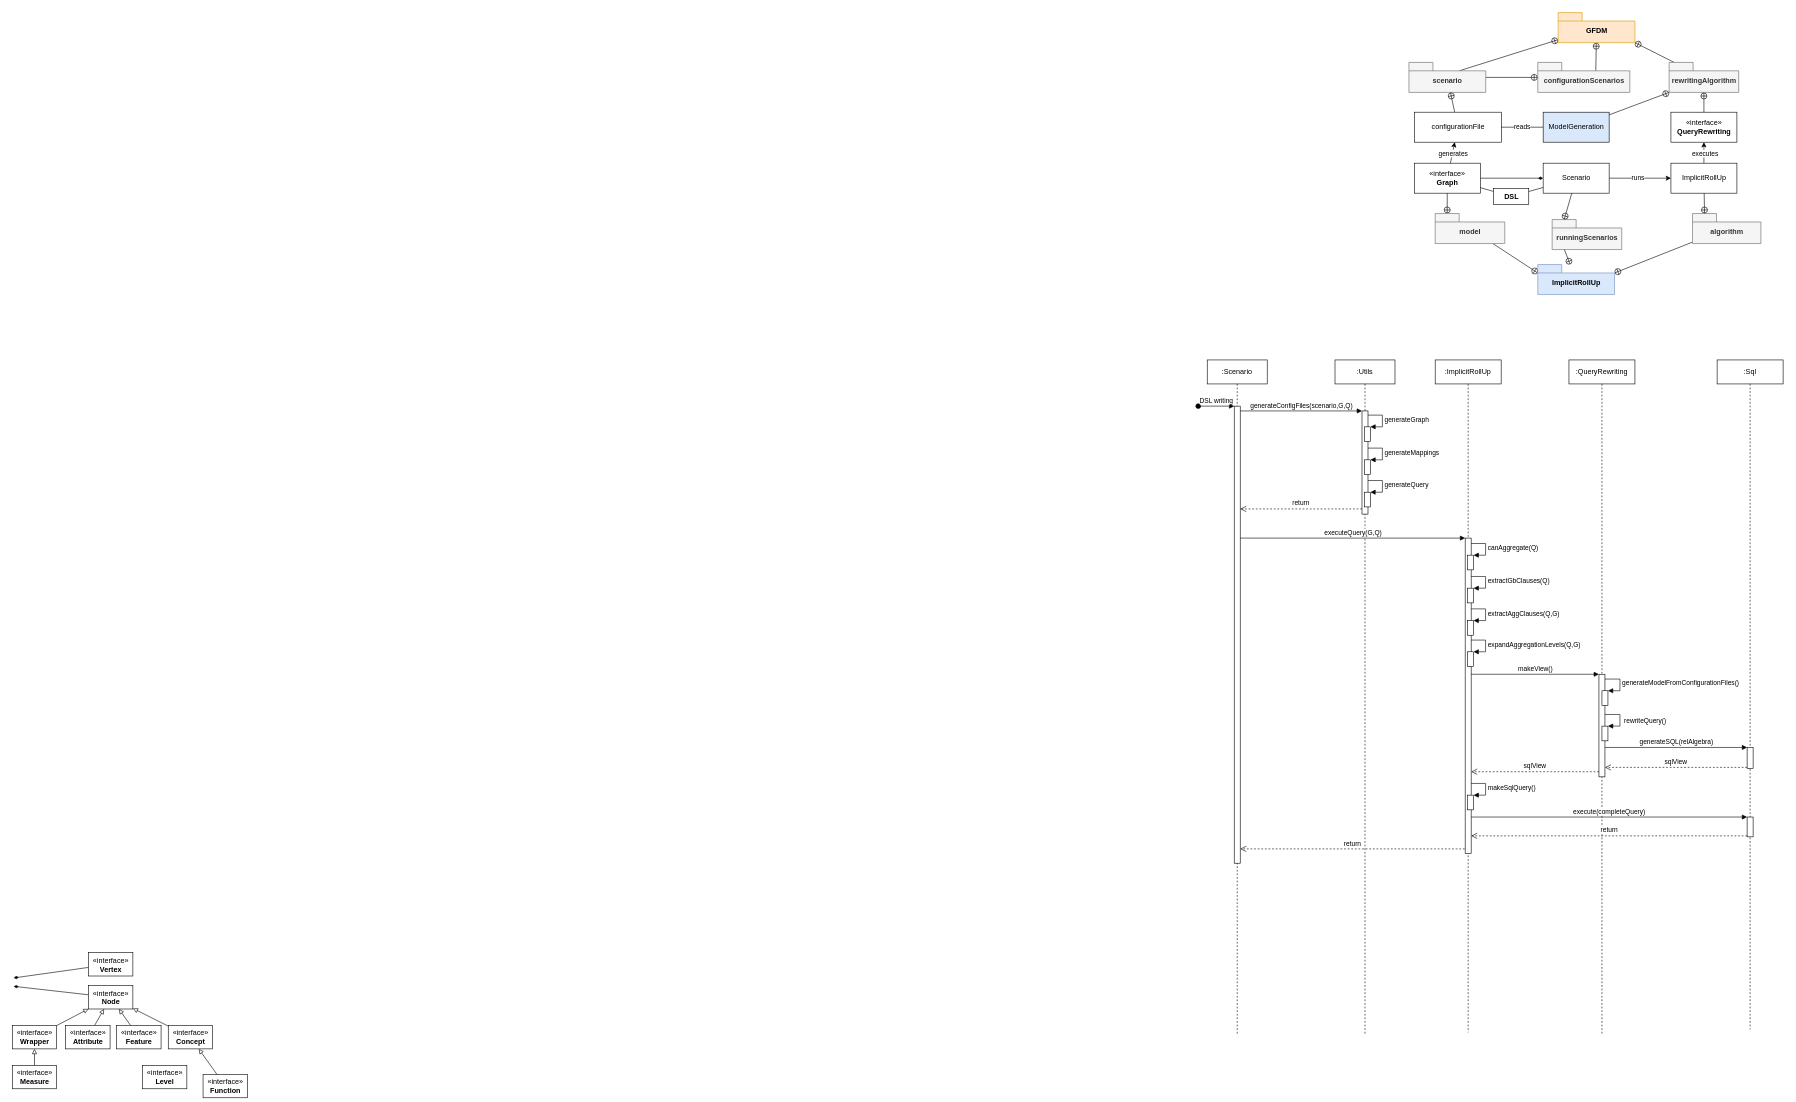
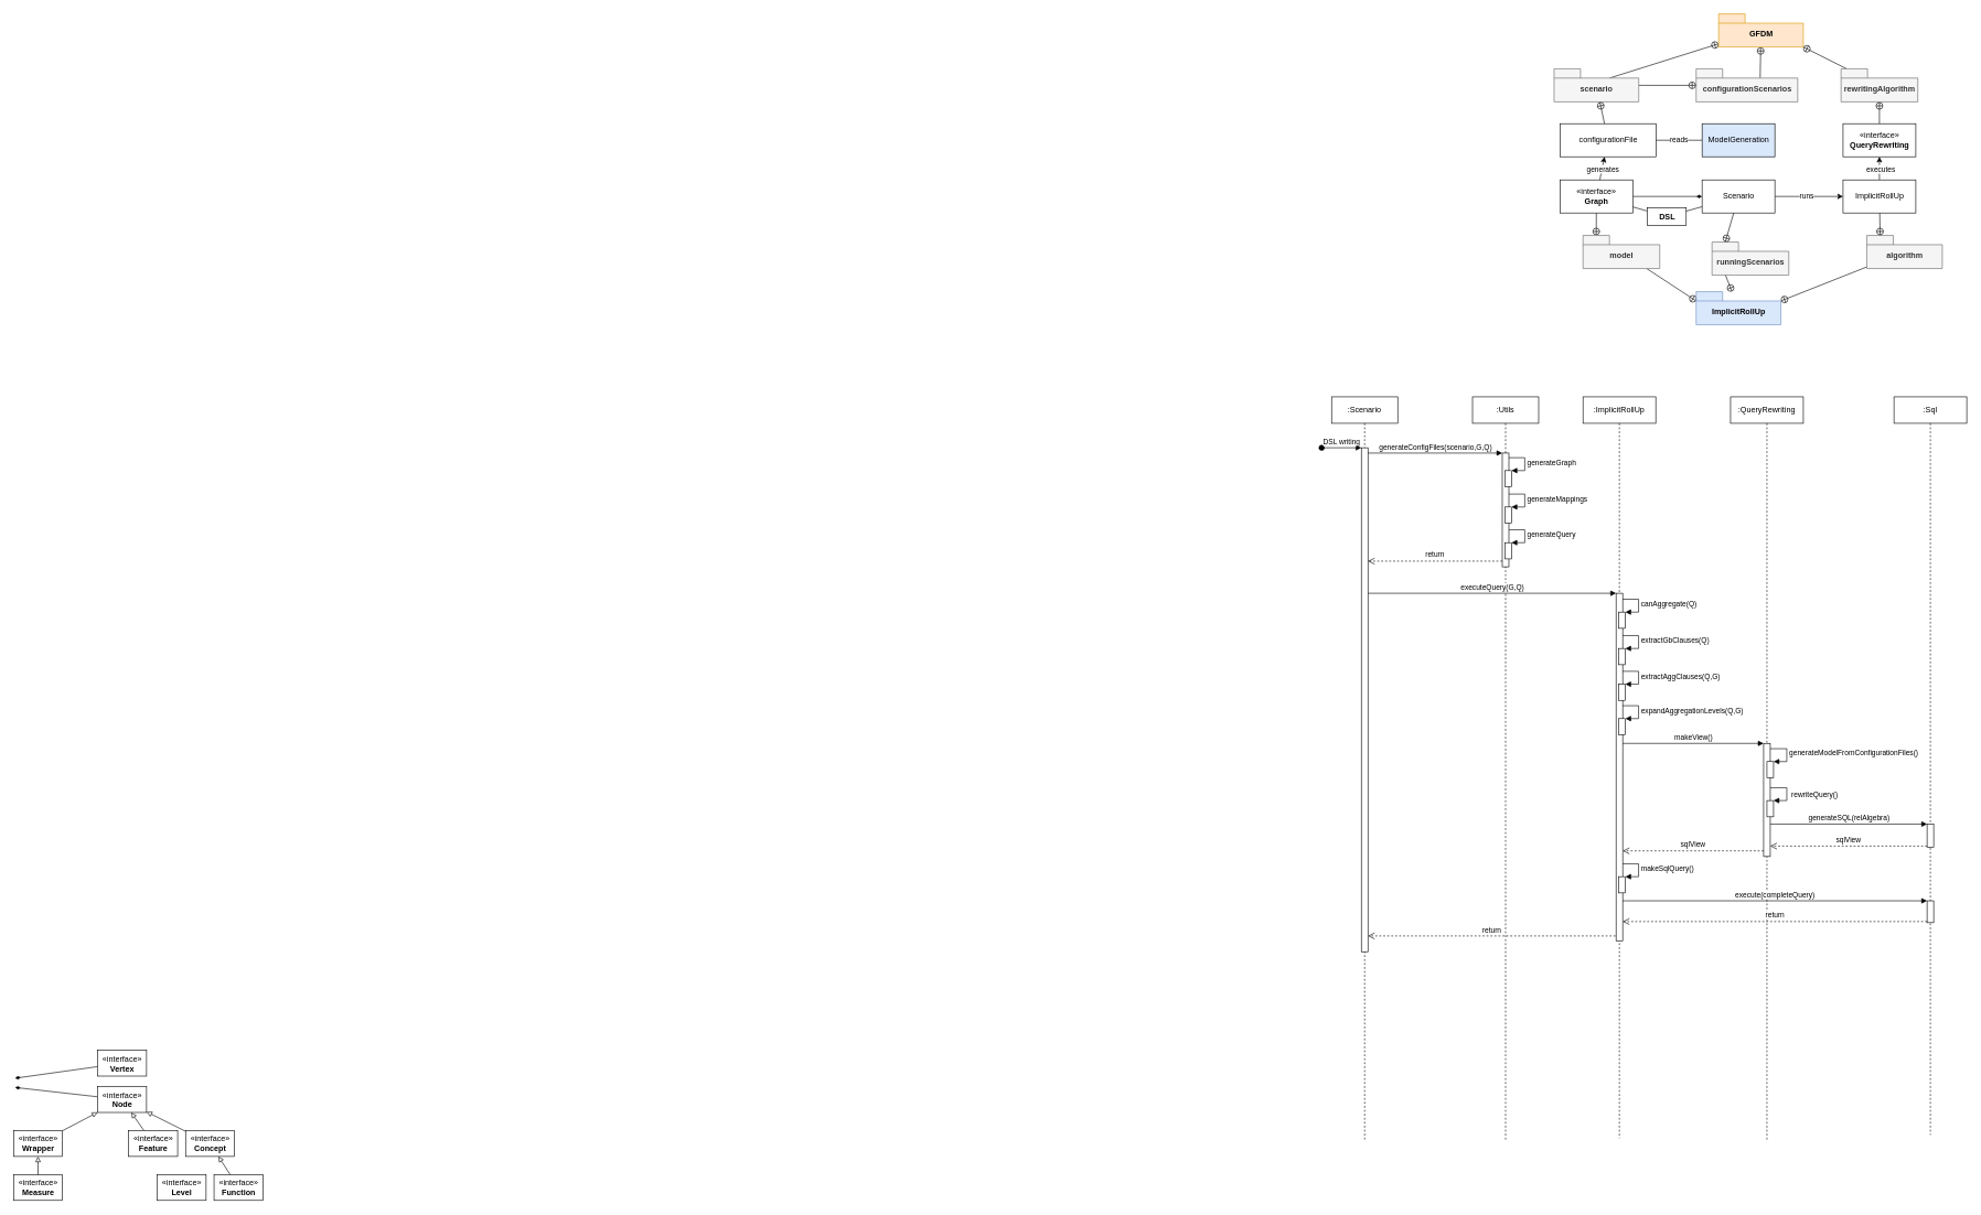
- <mxCell id="66" style="edgeStyle=none;rounded=0;orthogonalLoop=1;jettySize=auto;html=1;endArrow=circlePlus;endFill=0;endSize=4;entryX=0;entryY=0;entryDx=0;entryDy=50;entryPerimeter=0;" parent="1" source="64" target="46" edge="1"><mxGeometry relative="1" as="geometry"><mxPoint x="2766" y="321" as="sourcePoint" /><mxPoint x="2816" y="321" as="targetPoint" /></mxGeometry></mxCell>
- <mxCell id="89" style="edgeStyle=none;rounded=0;orthogonalLoop=1;jettySize=auto;html=1;endArrow=block;endFill=0;" parent="1" source="90" target="82" edge="1"><mxGeometry relative="1" as="geometry" /></mxCell>
- <mxCell id="90" value="«interface»&lt;br&gt;&lt;b&gt;Attribute&lt;/b&gt;" style="html=1;" parent="1" vertex="1"><mxGeometry x="109" y="1708.5" width="74" height="39" as="geometry" /></mxCell>
- <mxCell id="97" value="«interface»&lt;br&gt;&lt;b&gt;Function&lt;/b&gt;" style="html=1;" parent="1" vertex="1"><mxGeometry x="338" y="1790" width="74" height="39" as="geometry" /></mxCell>
+ <mxCell id="97" value="«interface»&lt;br&gt;&lt;b&gt;Function&lt;/b&gt;" style="html=1;" parent="1" vertex="1"><mxGeometry x="323" y="1775" width="74" height="39" as="geometry" /></mxCell>
